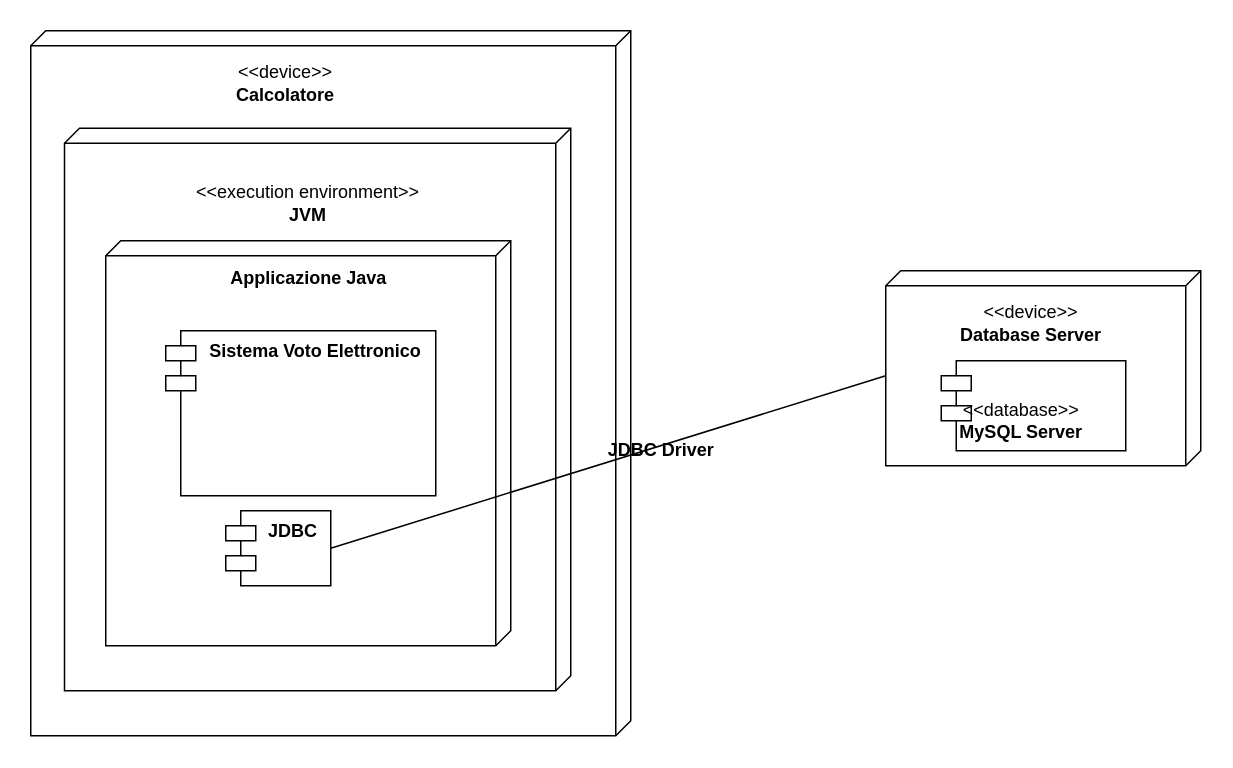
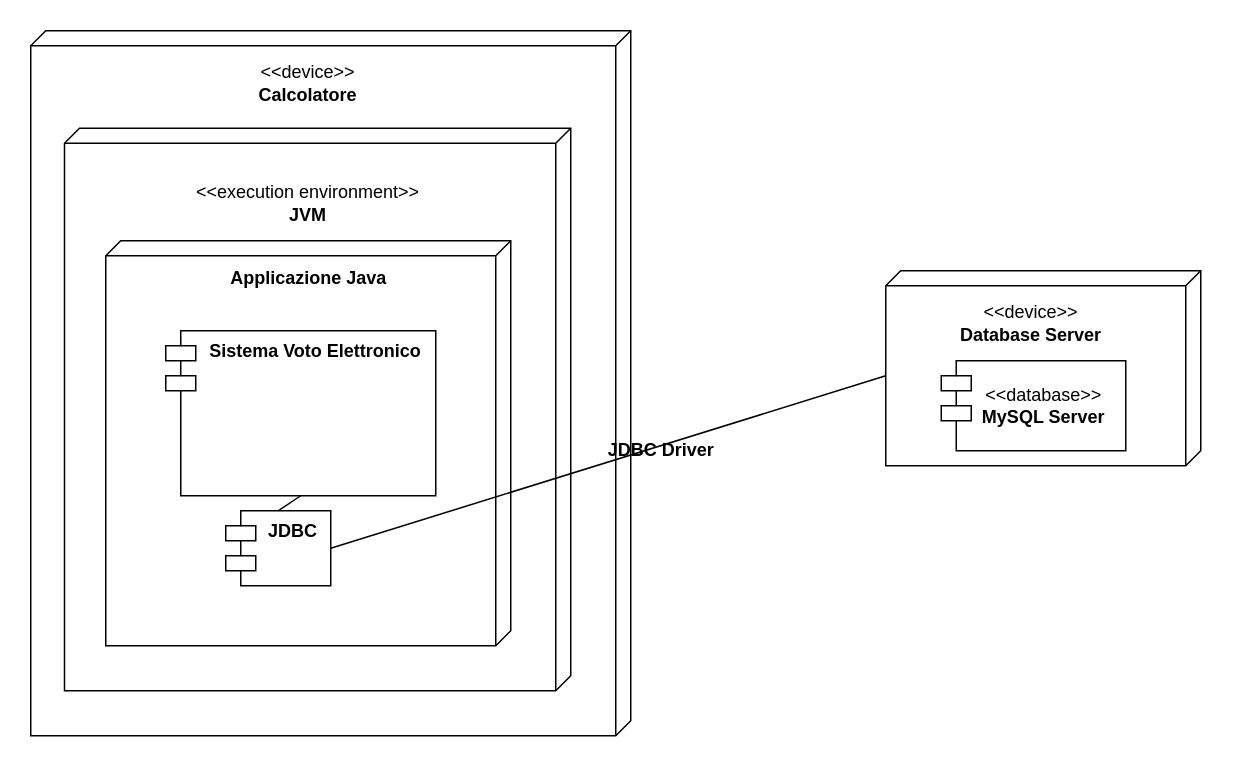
- <mxCell id="4" value="&amp;lt;&amp;lt;device&amp;gt;&amp;gt;&lt;br&gt;&lt;b&gt;Calcolatore&lt;/b&gt;" style="text;html=1;strokeColor=none;fillColor=none;align=center;verticalAlign=middle;whiteSpace=wrap;rounded=0;" vertex="1" parent="1"><mxGeometry x="160" y="40" width="60" height="30" as="geometry" /></mxCell>
+ <mxCell id="4" value="&amp;lt;&amp;lt;device&amp;gt;&amp;gt;&lt;br&gt;&lt;b&gt;Calcolatore&lt;/b&gt;" style="text;html=1;strokeColor=none;fillColor=none;align=center;verticalAlign=middle;whiteSpace=wrap;rounded=0;" vertex="1" parent="1"><mxGeometry x="175" y="40" width="60" height="30" as="geometry" /></mxCell>
- <mxCell id="14" value="&amp;lt;&amp;lt;database&amp;gt;&amp;gt;&lt;br&gt;&lt;b&gt;MySQL Server&lt;/b&gt;" style="text;html=1;strokeColor=none;fillColor=none;align=center;verticalAlign=middle;whiteSpace=wrap;rounded=0;" vertex="1" parent="1"><mxGeometry x="637.5" y="265" width="85" height="30" as="geometry" /></mxCell>
+ <mxCell id="14" value="&amp;lt;&amp;lt;database&amp;gt;&amp;gt;&lt;br&gt;&lt;b&gt;MySQL Server&lt;/b&gt;" style="text;html=1;strokeColor=none;fillColor=none;align=center;verticalAlign=middle;whiteSpace=wrap;rounded=0;" vertex="1" parent="1"><mxGeometry x="652.5" y="255" width="85" height="30" as="geometry" /></mxCell>
+ <mxCell id="10" value="" style="endArrow=none;html=1;rounded=0;entryX=0.5;entryY=1;entryDx=0;entryDy=0;exitX=0.5;exitY=0;exitDx=0;exitDy=0;" edge="1" parent="1" source="9" target="8"><mxGeometry width="50" height="50" relative="1" as="geometry"><mxPoint x="170" y="410" as="sourcePoint" /><mxPoint x="220" y="360" as="targetPoint" /></mxGeometry></mxCell>
